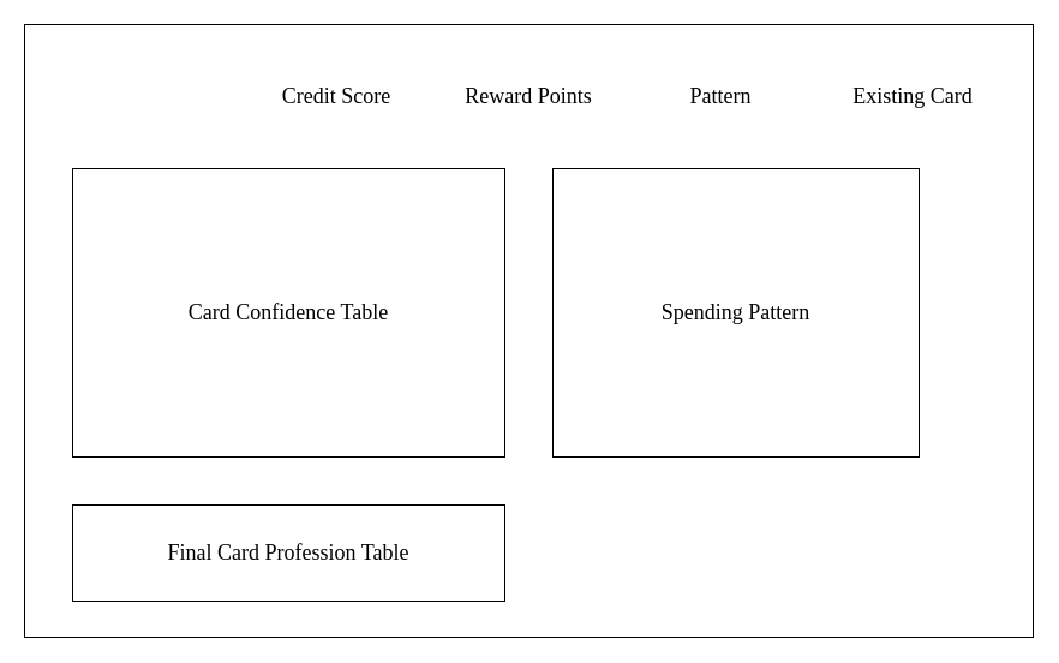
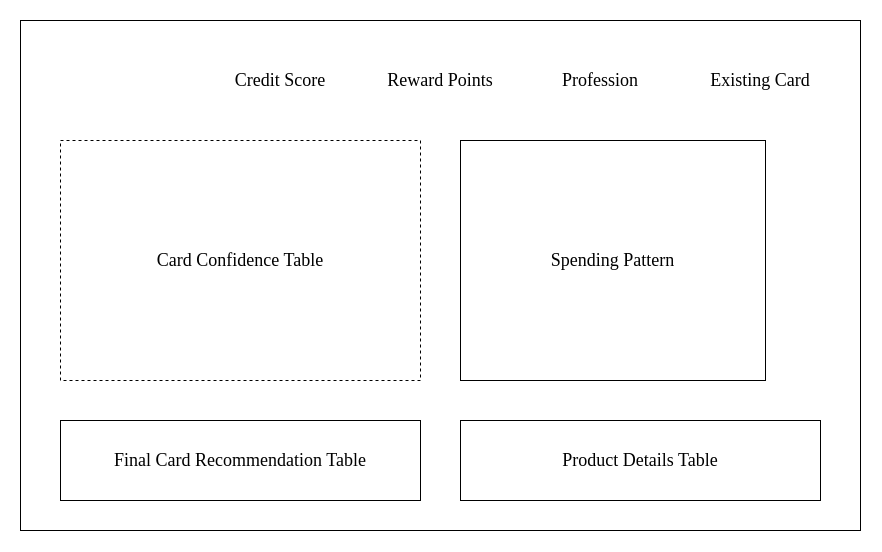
- <mxCell id="5" value="Pattern" style="text;html=1;strokeColor=none;fillColor=none;align=center;verticalAlign=middle;whiteSpace=wrap;rounded=0;fontFamily=Ubuntu;fontSource=https%3A%2F%2Ffonts.googleapis.com%2Fcss%3Ffamily%3DUbuntu;fontSize=18;" vertex="1" parent="1"><mxGeometry x="540" y="70" width="120" height="20" as="geometry" /></mxCell>
+ <mxCell id="5" value="Profession" style="text;html=1;strokeColor=none;fillColor=none;align=center;verticalAlign=middle;whiteSpace=wrap;rounded=0;fontFamily=Ubuntu;fontSource=https%3A%2F%2Ffonts.googleapis.com%2Fcss%3Ffamily%3DUbuntu;fontSize=18;" vertex="1" parent="1"><mxGeometry x="540" y="70" width="120" height="20" as="geometry" /></mxCell>
- <mxCell id="10" value="Card Confidence Table" style="rounded=0;whiteSpace=wrap;html=1;fillColor=none;fontFamily=Ubuntu;fontSource=https%3A%2F%2Ffonts.googleapis.com%2Fcss%3Ffamily%3DUbuntu;fontSize=18;" vertex="1" parent="1"><mxGeometry x="60" y="140" width="360" height="240" as="geometry" /></mxCell>
+ <mxCell id="10" value="Card Confidence Table" style="rounded=0;whiteSpace=wrap;html=1;fillColor=none;fontFamily=Ubuntu;fontSource=https%3A%2F%2Ffonts.googleapis.com%2Fcss%3Ffamily%3DUbuntu;fontSize=18;dashed=1;" vertex="1" parent="1"><mxGeometry x="60" y="140" width="360" height="240" as="geometry" /></mxCell>
- <mxCell id="7" value="Final Card Profession Table" style="rounded=0;whiteSpace=wrap;html=1;fillColor=none;fontFamily=Ubuntu;fontSource=https%3A%2F%2Ffonts.googleapis.com%2Fcss%3Ffamily%3DUbuntu;fontSize=18;" vertex="1" parent="1"><mxGeometry x="60" y="420" width="360" height="80" as="geometry" /></mxCell>
+ <mxCell id="7" value="Final Card Recommendation Table" style="rounded=0;whiteSpace=wrap;html=1;fillColor=none;fontFamily=Ubuntu;fontSource=https%3A%2F%2Ffonts.googleapis.com%2Fcss%3Ffamily%3DUbuntu;fontSize=18;" vertex="1" parent="1"><mxGeometry x="60" y="420" width="360" height="80" as="geometry" /></mxCell>
+ <mxCell id="9" value="Product Details Table" style="rounded=0;whiteSpace=wrap;html=1;fillColor=none;fontFamily=Ubuntu;fontSource=https%3A%2F%2Ffonts.googleapis.com%2Fcss%3Ffamily%3DUbuntu;fontSize=18;" vertex="1" parent="1"><mxGeometry x="460" y="420" width="360" height="80" as="geometry" /></mxCell>
